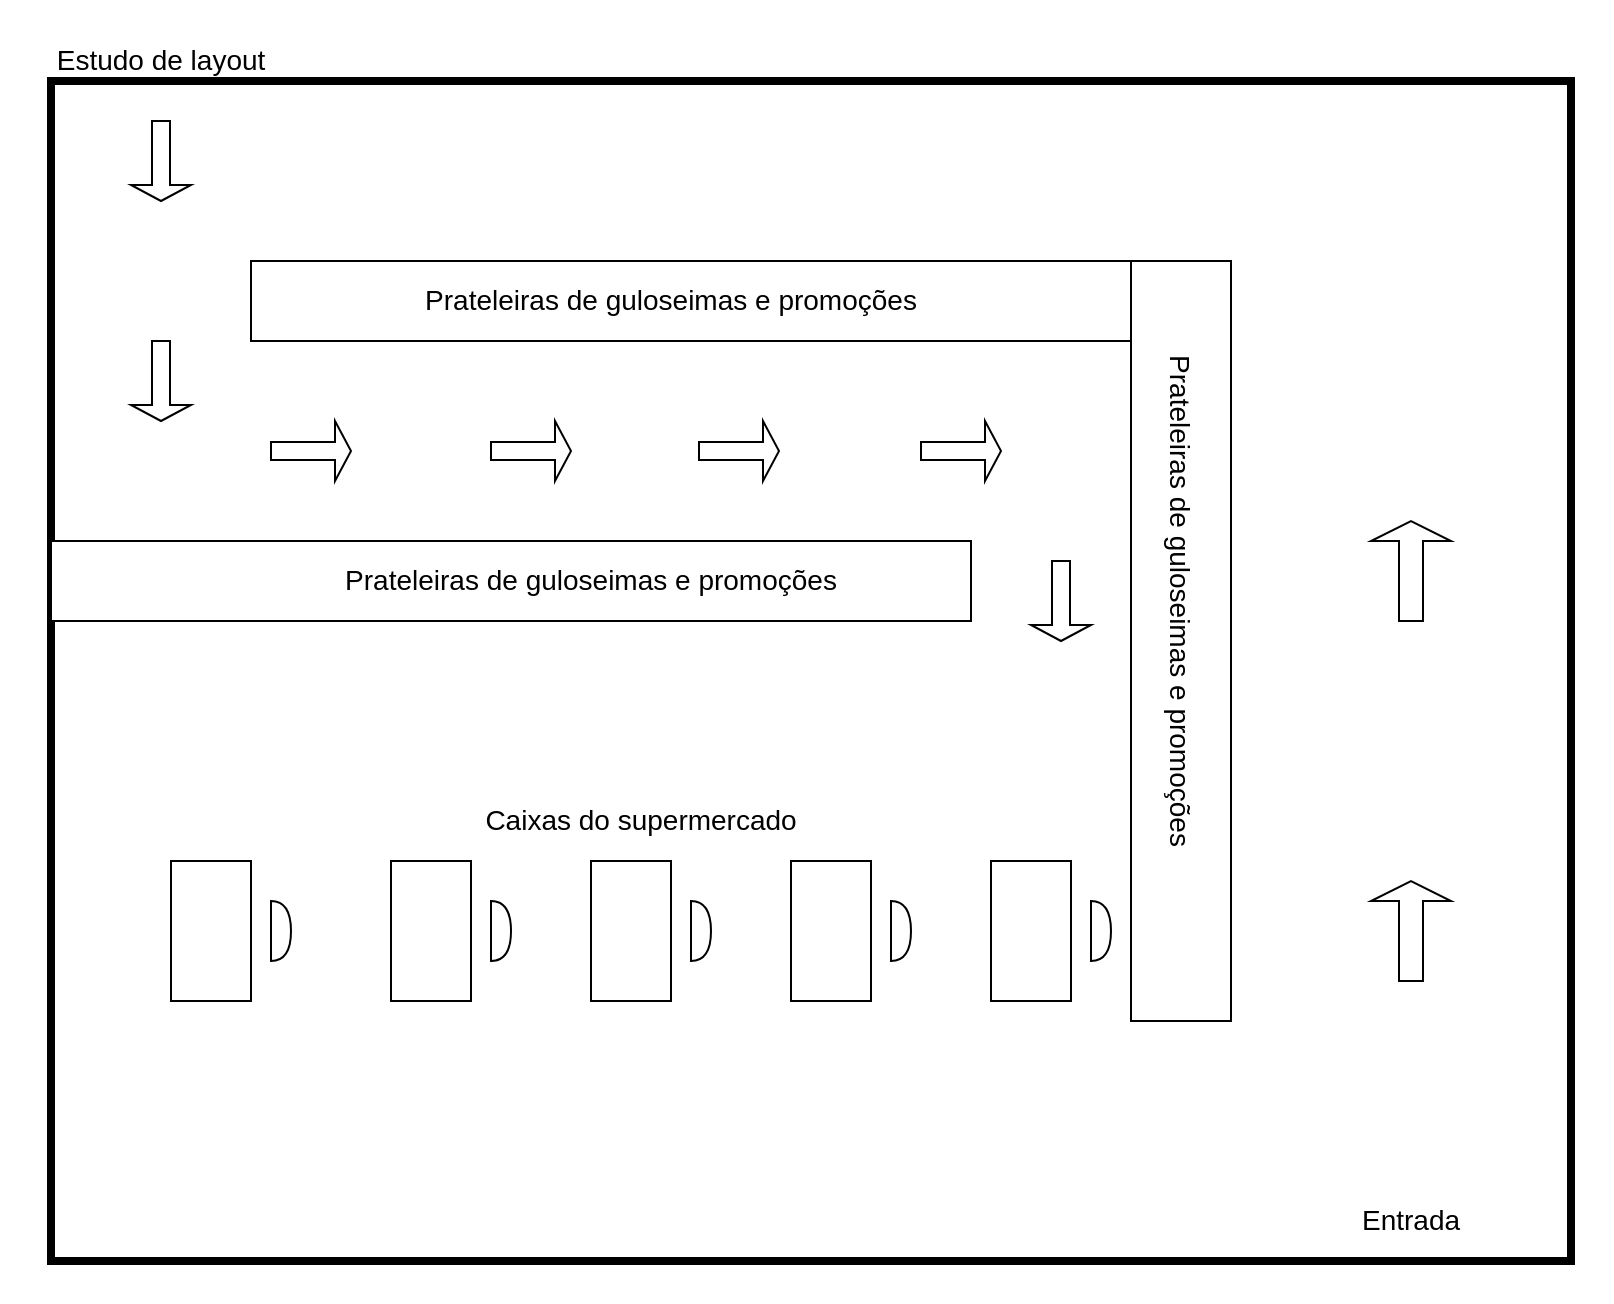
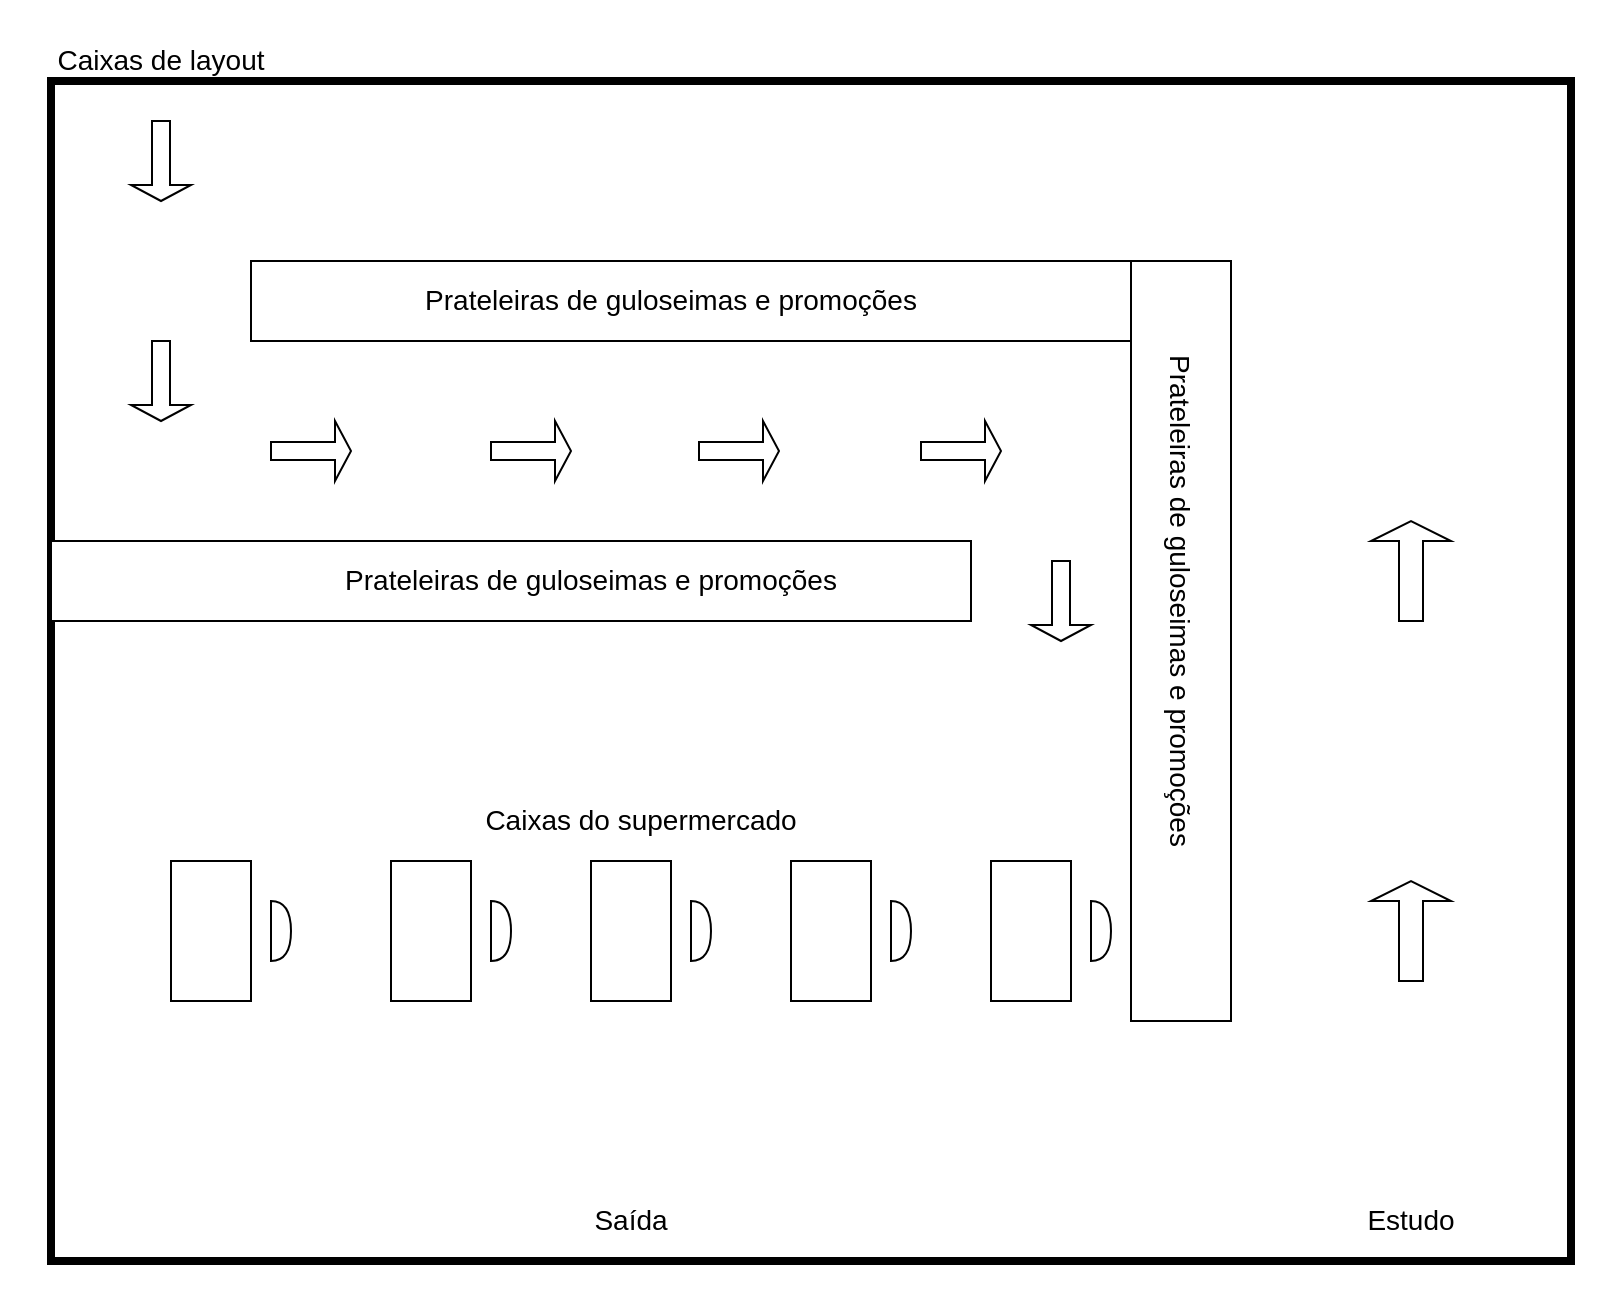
- <mxCell id="28" value="Estudo de layout" style="text;html=1;resizable=0;autosize=1;align=center;verticalAlign=middle;points=[];fillColor=none;strokeColor=none;rounded=0;fontSize=14;" parent="1" vertex="1"><mxGeometry x="20" y="20" width="120" height="20" as="geometry" /></mxCell>
+ <mxCell id="28" value="Caixas de layout" style="text;html=1;resizable=0;autosize=1;align=center;verticalAlign=middle;points=[];fillColor=none;strokeColor=none;rounded=0;fontSize=14;" parent="1" vertex="1"><mxGeometry x="20" y="20" width="120" height="20" as="geometry" /></mxCell>
+ <mxCell id="24" value="Saída" style="text;html=1;resizable=0;autosize=1;align=center;verticalAlign=middle;points=[];fillColor=none;strokeColor=none;rounded=0;fontSize=14;" parent="1" vertex="1"><mxGeometry x="290" y="600" width="50" height="20" as="geometry" /></mxCell>
- <mxCell id="23" value="Entrada" style="text;html=1;resizable=0;autosize=1;align=center;verticalAlign=middle;points=[];fillColor=none;strokeColor=none;rounded=0;fontSize=14;" parent="1" vertex="1"><mxGeometry x="675" y="600" width="60" height="20" as="geometry" /></mxCell>
+ <mxCell id="23" value="Estudo" style="text;html=1;resizable=0;autosize=1;align=center;verticalAlign=middle;points=[];fillColor=none;strokeColor=none;rounded=0;fontSize=14;" parent="1" vertex="1"><mxGeometry x="675" y="600" width="60" height="20" as="geometry" /></mxCell>
